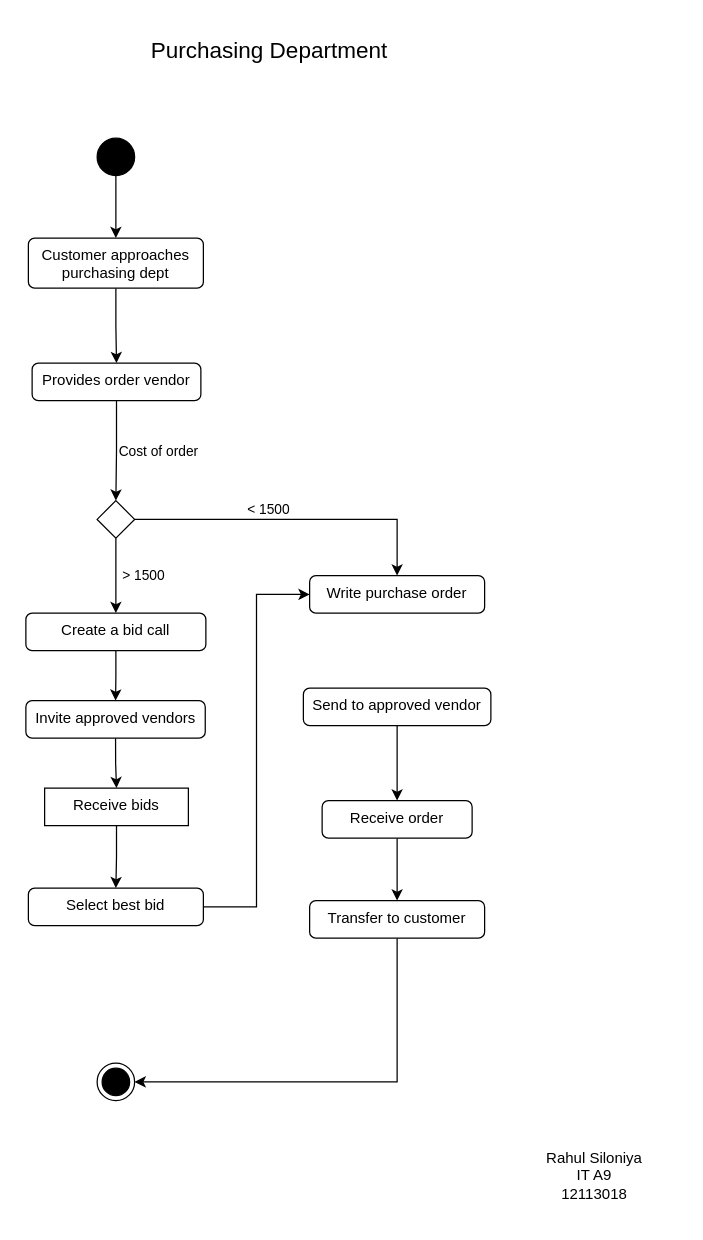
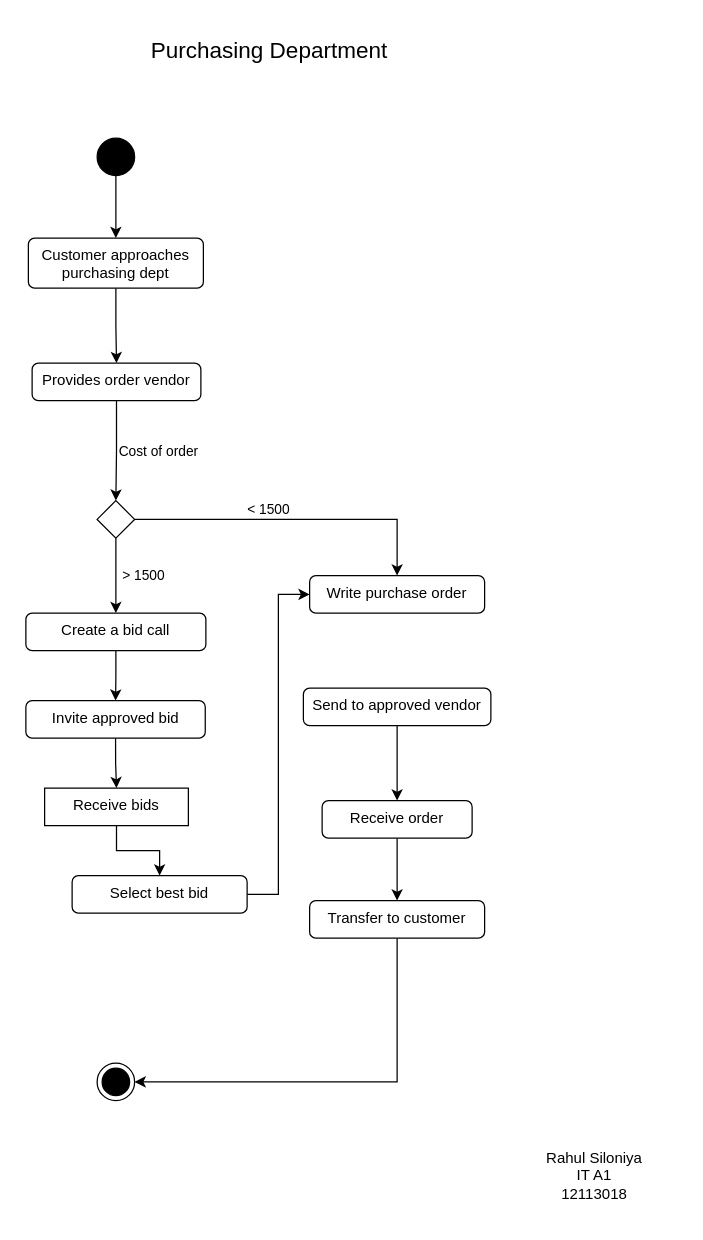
- <mxCell id="24" value="Invite approved vendors" style="html=1;align=center;verticalAlign=top;rounded=1;absoluteArcSize=1;arcSize=10;dashed=0;whiteSpace=wrap;" vertex="1" parent="1"><mxGeometry x="20" y="560" width="143.5" height="30" as="geometry" /></mxCell>
+ <mxCell id="24" value="Invite approved bid" style="html=1;align=center;verticalAlign=top;rounded=1;absoluteArcSize=1;arcSize=10;dashed=0;whiteSpace=wrap;" vertex="1" parent="1"><mxGeometry x="20" y="560" width="143.5" height="30" as="geometry" /></mxCell>
- <mxCell id="28" value="Select best bid" style="html=1;align=center;verticalAlign=top;rounded=1;absoluteArcSize=1;arcSize=10;dashed=0;whiteSpace=wrap;" vertex="1" parent="1"><mxGeometry x="22" y="710" width="140" height="30" as="geometry" /></mxCell>
+ <mxCell id="28" value="Select best bid" style="html=1;align=center;verticalAlign=top;rounded=1;absoluteArcSize=1;arcSize=10;dashed=0;whiteSpace=wrap;" vertex="1" parent="1"><mxGeometry x="57" y="700" width="140" height="30" as="geometry" /></mxCell>
- <mxCell id="30" value="Rahul Siloniya&lt;br&gt;IT A9&lt;br&gt;12113018" style="text;html=1;strokeColor=none;fillColor=none;align=center;verticalAlign=middle;whiteSpace=wrap;rounded=0;" vertex="1" parent="1"><mxGeometry x="410" y="910" width="130" height="60" as="geometry" /></mxCell>
+ <mxCell id="30" value="Rahul Siloniya&lt;br&gt;IT A1&lt;br&gt;12113018" style="text;html=1;strokeColor=none;fillColor=none;align=center;verticalAlign=middle;whiteSpace=wrap;rounded=0;" vertex="1" parent="1"><mxGeometry x="410" y="910" width="130" height="60" as="geometry" /></mxCell>
